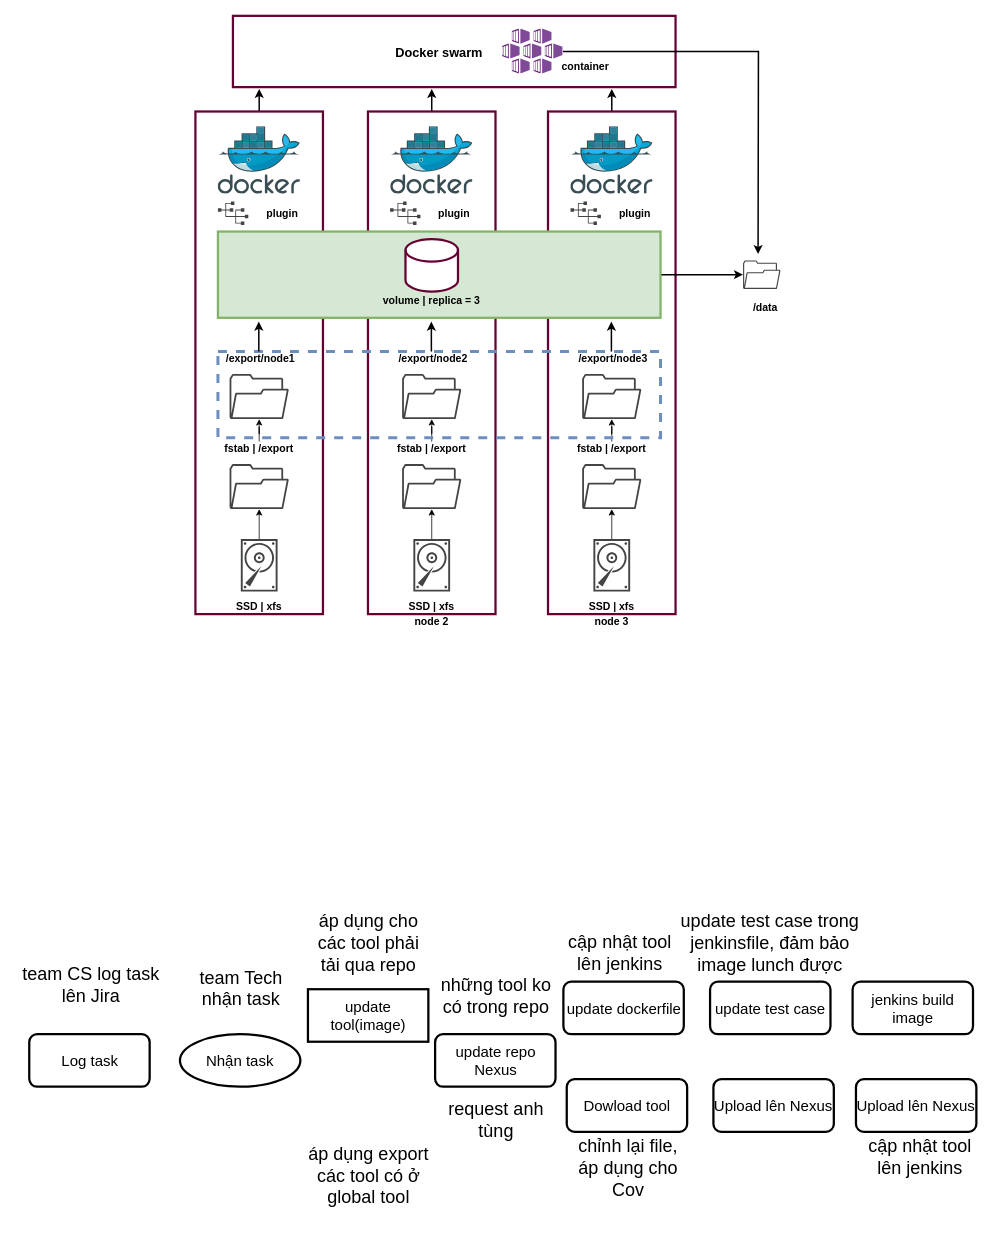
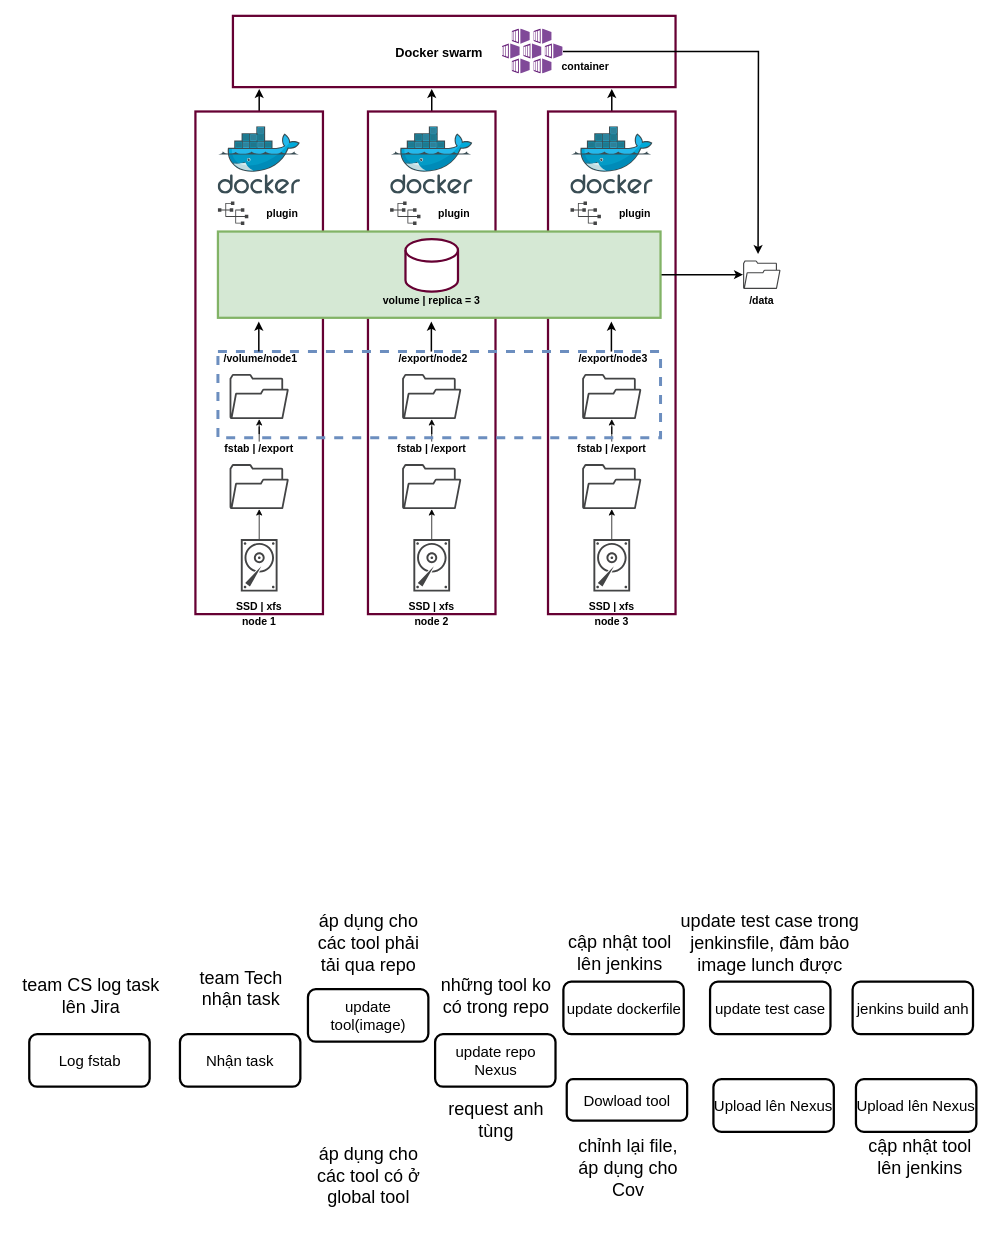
- <mxCell id="58" value="&lt;b&gt;&lt;font style=&quot;font-size: 14px&quot;&gt;/data&lt;/font&gt;&lt;/b&gt;" style="text;html=1;strokeColor=none;fillColor=none;align=center;verticalAlign=middle;whiteSpace=wrap;rounded=0;" parent="1" vertex="1"><mxGeometry x="975" y="400" width="90" height="20" as="geometry" /></mxCell>
+ <mxCell id="58" value="&lt;b&gt;&lt;font style=&quot;font-size: 14px&quot;&gt;/data&lt;/font&gt;&lt;/b&gt;" style="text;html=1;strokeColor=none;fillColor=none;align=center;verticalAlign=middle;whiteSpace=wrap;rounded=0;" parent="1" vertex="1"><mxGeometry x="970" y="390" width="90" height="20" as="geometry" /></mxCell>
- <mxCell id="12" value="&lt;b&gt;&lt;font style=&quot;font-size: 14px&quot;&gt;&amp;nbsp;/export/node1&lt;/font&gt;&lt;/b&gt;" style="text;html=1;strokeColor=none;fillColor=none;align=center;verticalAlign=middle;whiteSpace=wrap;rounded=0;" parent="1" vertex="1"><mxGeometry x="280" y="468" width="130" height="20" as="geometry" /></mxCell>
+ <mxCell id="12" value="&lt;b&gt;&lt;font style=&quot;font-size: 14px&quot;&gt;&amp;nbsp;/volume/node1&lt;/font&gt;&lt;/b&gt;" style="text;html=1;strokeColor=none;fillColor=none;align=center;verticalAlign=middle;whiteSpace=wrap;rounded=0;" parent="1" vertex="1"><mxGeometry x="280" y="468" width="130" height="20" as="geometry" /></mxCell>
+ <mxCell id="4" value="&lt;b&gt;&lt;font style=&quot;font-size: 14px&quot;&gt;node 1&lt;/font&gt;&lt;/b&gt;" style="text;html=1;strokeColor=none;fillColor=none;align=center;verticalAlign=middle;whiteSpace=wrap;rounded=0;" parent="1" vertex="1"><mxGeometry x="300" y="818" width="90" height="20" as="geometry" /></mxCell>
- <mxCell id="59" value="&lt;h1 style=&quot;text-align: center&quot;&gt;&lt;span style=&quot;font-weight: normal&quot;&gt;team CS log task lên Jira&lt;/span&gt;&lt;br&gt;&lt;/h1&gt;" style="text;html=1;strokeColor=none;fillColor=none;spacing=5;spacingTop=-20;whiteSpace=wrap;overflow=hidden;rounded=0;" vertex="1" parent="1"><mxGeometry x="20" y="1278" width="199.5" height="70" as="geometry" /></mxCell>
+ <mxCell id="59" value="&lt;h1 style=&quot;text-align: center&quot;&gt;&lt;span style=&quot;font-weight: normal&quot;&gt;team CS log task lên Jira&lt;/span&gt;&lt;br&gt;&lt;/h1&gt;" style="text;html=1;strokeColor=none;fillColor=none;spacing=5;spacingTop=-20;whiteSpace=wrap;overflow=hidden;rounded=0;" vertex="1" parent="1"><mxGeometry x="20" y="1293" width="199.5" height="70" as="geometry" /></mxCell>
- <mxCell id="73" value="&lt;span style=&quot;font-size: 20px&quot;&gt;jenkins build image&lt;/span&gt;" style="rounded=1;whiteSpace=wrap;html=1;strokeWidth=3;" vertex="1" parent="1"><mxGeometry x="1136.02" y="1308" width="160.5" height="70" as="geometry" /></mxCell>
+ <mxCell id="73" value="&lt;span style=&quot;font-size: 20px&quot;&gt;jenkins build anh&lt;/span&gt;" style="rounded=1;whiteSpace=wrap;html=1;strokeWidth=3;" vertex="1" parent="1"><mxGeometry x="1136.02" y="1308" width="160.5" height="70" as="geometry" /></mxCell>
- <mxCell id="60" value="&lt;font style=&quot;font-size: 20px&quot;&gt;update tool(image)&lt;/font&gt;" style="whiteSpace=wrap;html=1;strokeWidth=3;rounded=0;" vertex="1" parent="1"><mxGeometry x="410" y="1318" width="160.5" height="70" as="geometry" /></mxCell>
+ <mxCell id="60" value="&lt;font style=&quot;font-size: 20px&quot;&gt;update tool(image)&lt;/font&gt;" style="rounded=1;whiteSpace=wrap;html=1;strokeWidth=3;" vertex="1" parent="1"><mxGeometry x="410" y="1318" width="160.5" height="70" as="geometry" /></mxCell>
- <mxCell id="61" value="&lt;span style=&quot;font-size: 20px&quot;&gt;Log task&lt;/span&gt;" style="rounded=1;whiteSpace=wrap;html=1;strokeWidth=3;" vertex="1" parent="1"><mxGeometry x="38.5" y="1378" width="160.5" height="70" as="geometry" /></mxCell>
+ <mxCell id="61" value="&lt;span style=&quot;font-size: 20px&quot;&gt;Log fstab&lt;/span&gt;" style="rounded=1;whiteSpace=wrap;html=1;strokeWidth=3;" vertex="1" parent="1"><mxGeometry x="38.5" y="1378" width="160.5" height="70" as="geometry" /></mxCell>
- <mxCell id="62" value="&lt;span style=&quot;font-size: 20px&quot;&gt;Nhận task&lt;/span&gt;" style="ellipse;whiteSpace=wrap;html=1;strokeWidth=3;" vertex="1" parent="1"><mxGeometry x="239.38" y="1378" width="160.5" height="70" as="geometry" /></mxCell>
+ <mxCell id="62" value="&lt;span style=&quot;font-size: 20px&quot;&gt;Nhận task&lt;/span&gt;" style="rounded=1;whiteSpace=wrap;html=1;strokeWidth=3;" vertex="1" parent="1"><mxGeometry x="239.38" y="1378" width="160.5" height="70" as="geometry" /></mxCell>
- <mxCell id="64" value="&lt;span style=&quot;font-size: 20px&quot;&gt;Dowload tool&lt;/span&gt;" style="rounded=1;whiteSpace=wrap;html=1;strokeWidth=3;" vertex="1" parent="1"><mxGeometry x="754.97" y="1438" width="160.5" height="70" as="geometry" /></mxCell>
+ <mxCell id="64" value="&lt;span style=&quot;font-size: 20px&quot;&gt;Dowload tool&lt;/span&gt;" style="rounded=1;whiteSpace=wrap;html=1;strokeWidth=3;" vertex="1" parent="1"><mxGeometry x="754.97" y="1438" width="160.5" height="55" as="geometry" /></mxCell>
- <mxCell id="66" value="&lt;h1 style=&quot;text-align: center&quot;&gt;&lt;span style=&quot;font-weight: normal&quot;&gt;áp dụng export các tool có ở global tool&lt;/span&gt;&lt;br&gt;&lt;/h1&gt;" style="text;html=1;strokeColor=none;fillColor=none;spacing=5;spacingTop=-20;whiteSpace=wrap;overflow=hidden;rounded=0;" vertex="1" parent="1"><mxGeometry x="404.69" y="1518" width="170.12" height="110" as="geometry" /></mxCell>
+ <mxCell id="66" value="&lt;h1 style=&quot;text-align: center&quot;&gt;&lt;span style=&quot;font-weight: normal&quot;&gt;áp dụng cho các tool có ở global tool&lt;/span&gt;&lt;br&gt;&lt;/h1&gt;" style="text;html=1;strokeColor=none;fillColor=none;spacing=5;spacingTop=-20;whiteSpace=wrap;overflow=hidden;rounded=0;" vertex="1" parent="1"><mxGeometry x="404.69" y="1518" width="170.12" height="110" as="geometry" /></mxCell>
